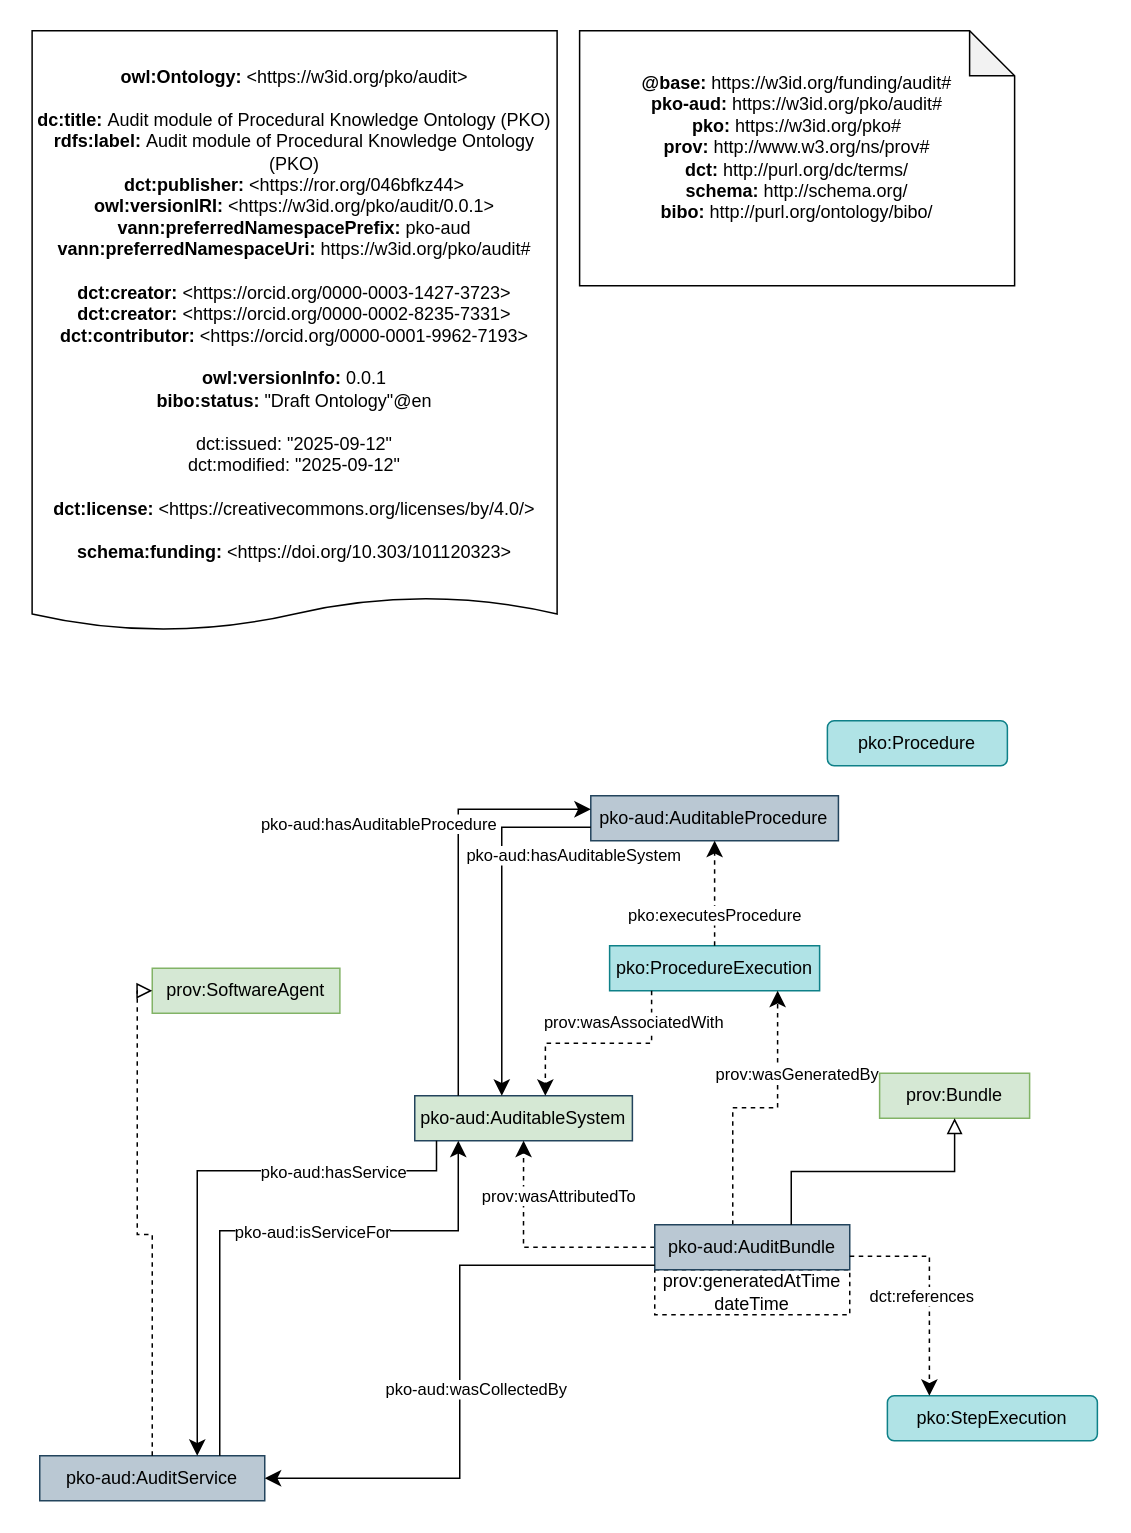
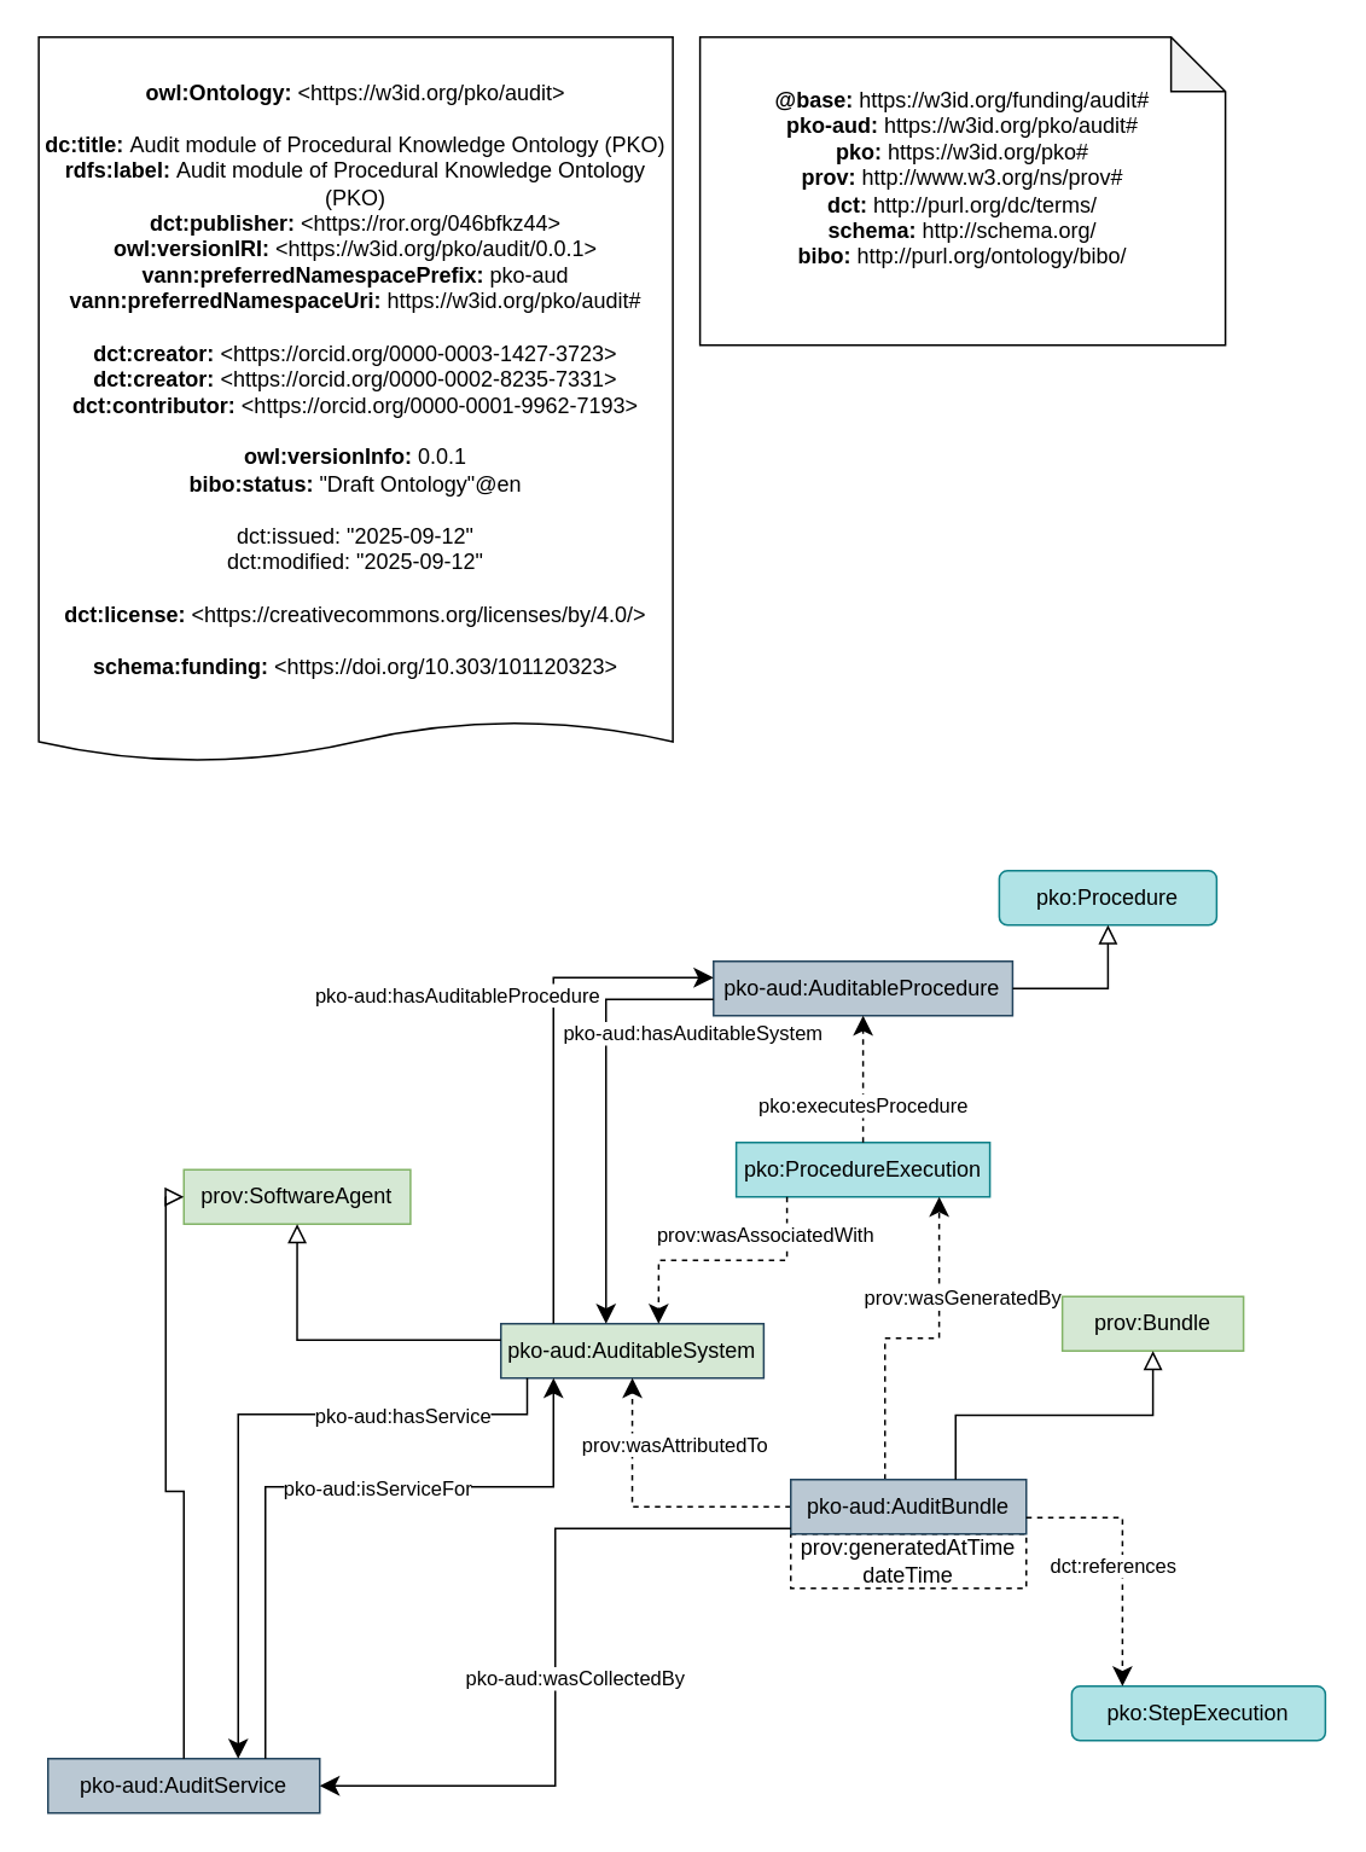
+ <mxCell id="15" value="" style="endArrow=block;html=1;fontColor=#000099;exitX=1;exitY=0.5;exitDx=0;exitDy=0;endFill=0;entryX=0.5;entryY=1;entryDx=0;entryDy=0;endSize=8;arcSize=0;rounded=0;edgeStyle=orthogonalEdgeStyle;" parent="1" source="2" target="11" edge="1"><mxGeometry width="50" height="50" relative="1" as="geometry"><mxPoint x="160" y="1060" as="sourcePoint" /><mxPoint x="61" y="1010" as="targetPoint" /></mxGeometry></mxCell>
+ <mxCell id="25" value="" style="endArrow=block;html=1;fontColor=#000099;exitX=0;exitY=0.3;exitDx=0;exitDy=0;endFill=0;entryX=0.5;entryY=1;entryDx=0;entryDy=0;endSize=8;arcSize=0;rounded=0;edgeStyle=orthogonalEdgeStyle;" parent="1" source="6" target="24" edge="1"><mxGeometry width="50" height="50" relative="1" as="geometry"><mxPoint x="618" y="690" as="sourcePoint" /><mxPoint x="796" y="670" as="targetPoint" /></mxGeometry></mxCell>
- <mxCell id="31" value="" style="endArrow=block;html=1;fontColor=#000099;exitX=0.5;exitY=0;exitDx=0;exitDy=0;endFill=0;entryX=0;entryY=0.5;entryDx=0;entryDy=0;endSize=8;arcSize=0;rounded=0;edgeStyle=orthogonalEdgeStyle;dashed=1;" parent="1" source="12" target="24" edge="1"><mxGeometry width="50" height="50" relative="1" as="geometry"><mxPoint x="286" y="749" as="sourcePoint" /><mxPoint x="221" y="700" as="targetPoint" /></mxGeometry></mxCell>
+ <mxCell id="31" value="" style="endArrow=block;html=1;fontColor=#000099;exitX=0.5;exitY=0;exitDx=0;exitDy=0;endFill=0;entryX=0;entryY=0.5;entryDx=0;entryDy=0;endSize=8;arcSize=0;rounded=0;edgeStyle=orthogonalEdgeStyle;" parent="1" source="12" target="24" edge="1"><mxGeometry width="50" height="50" relative="1" as="geometry"><mxPoint x="286" y="749" as="sourcePoint" /><mxPoint x="221" y="700" as="targetPoint" /></mxGeometry></mxCell>
